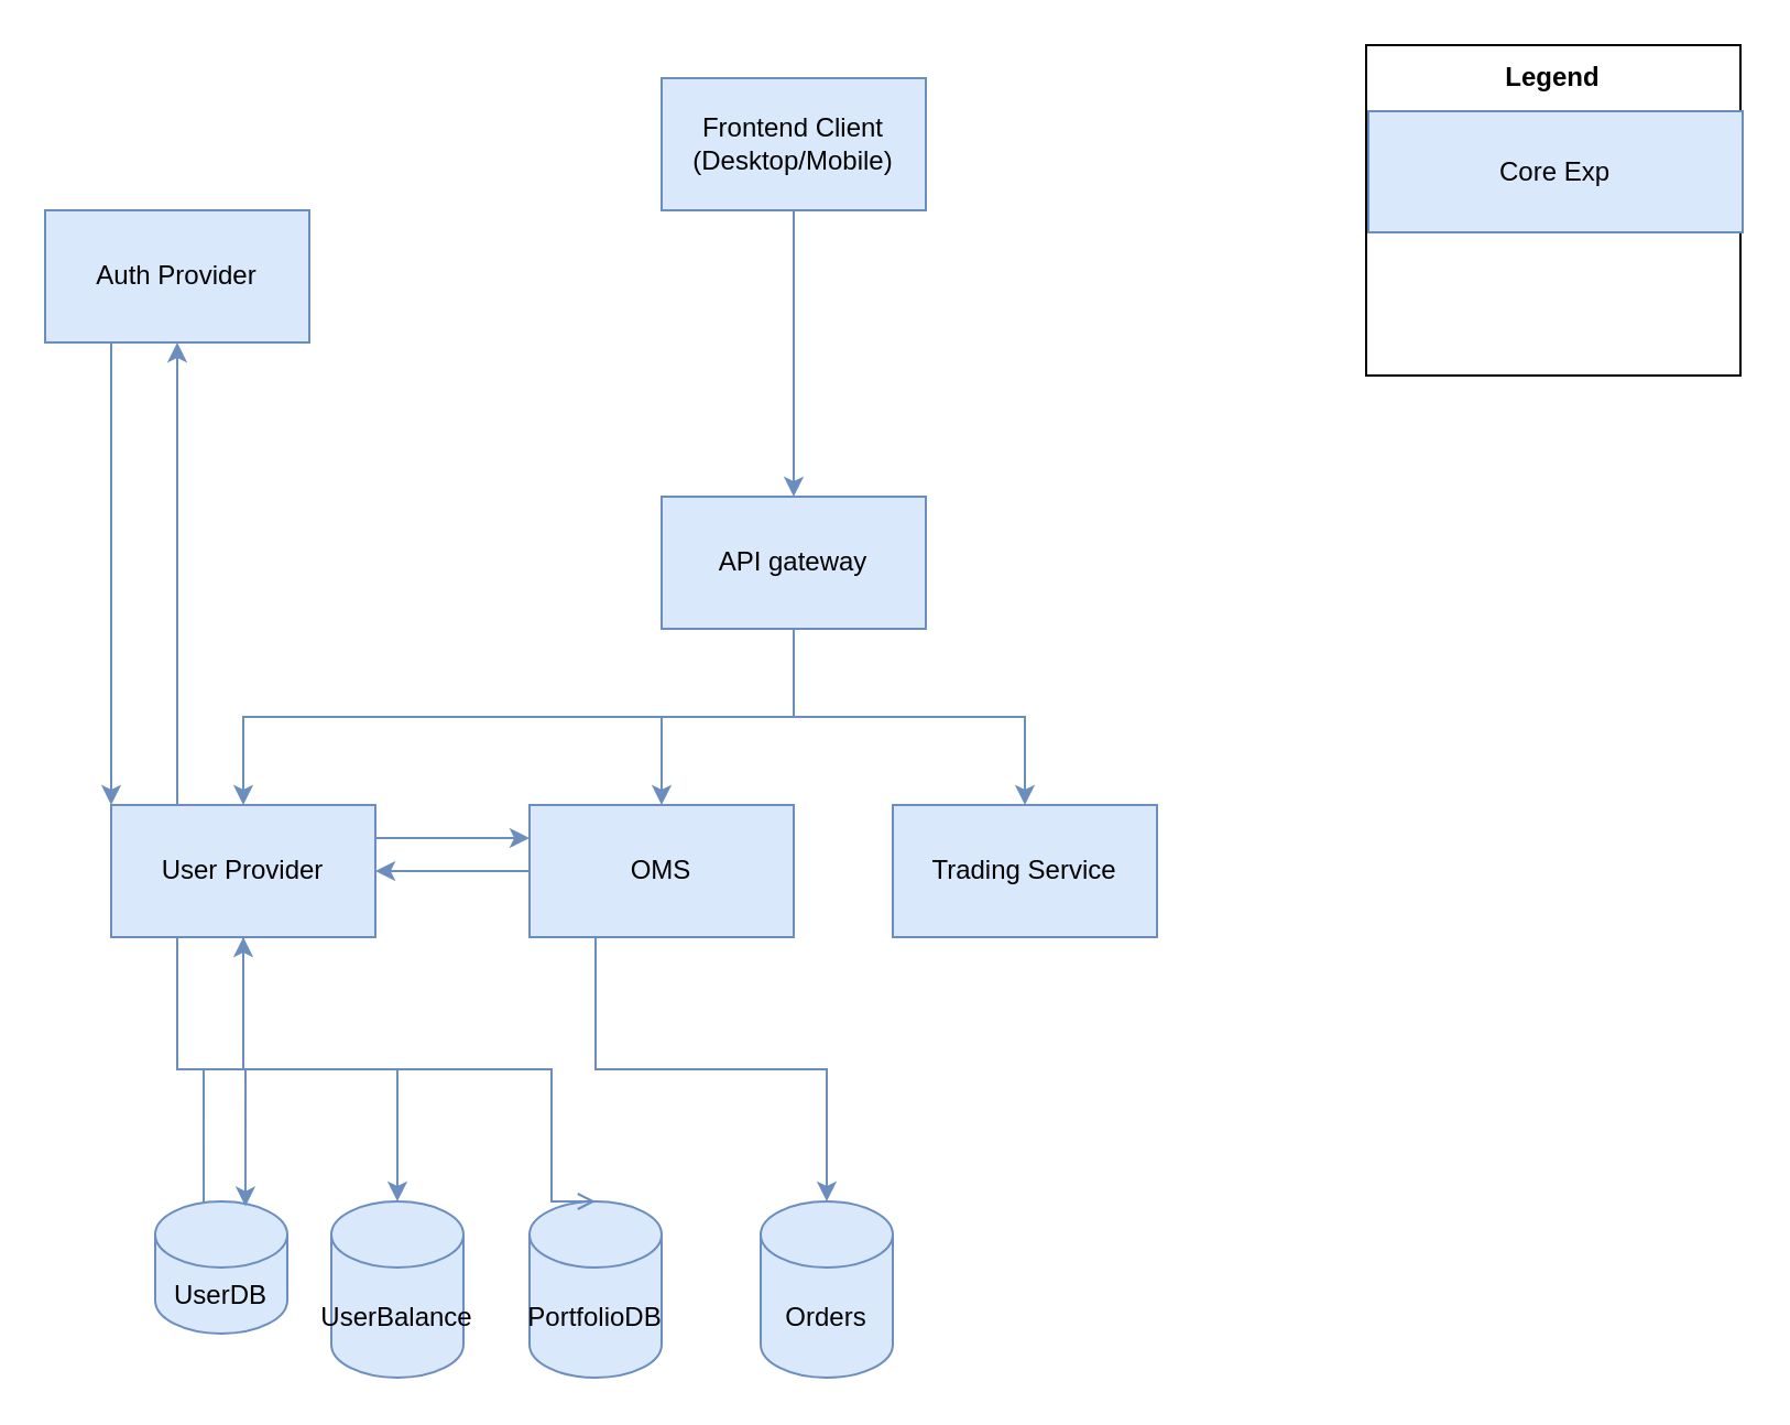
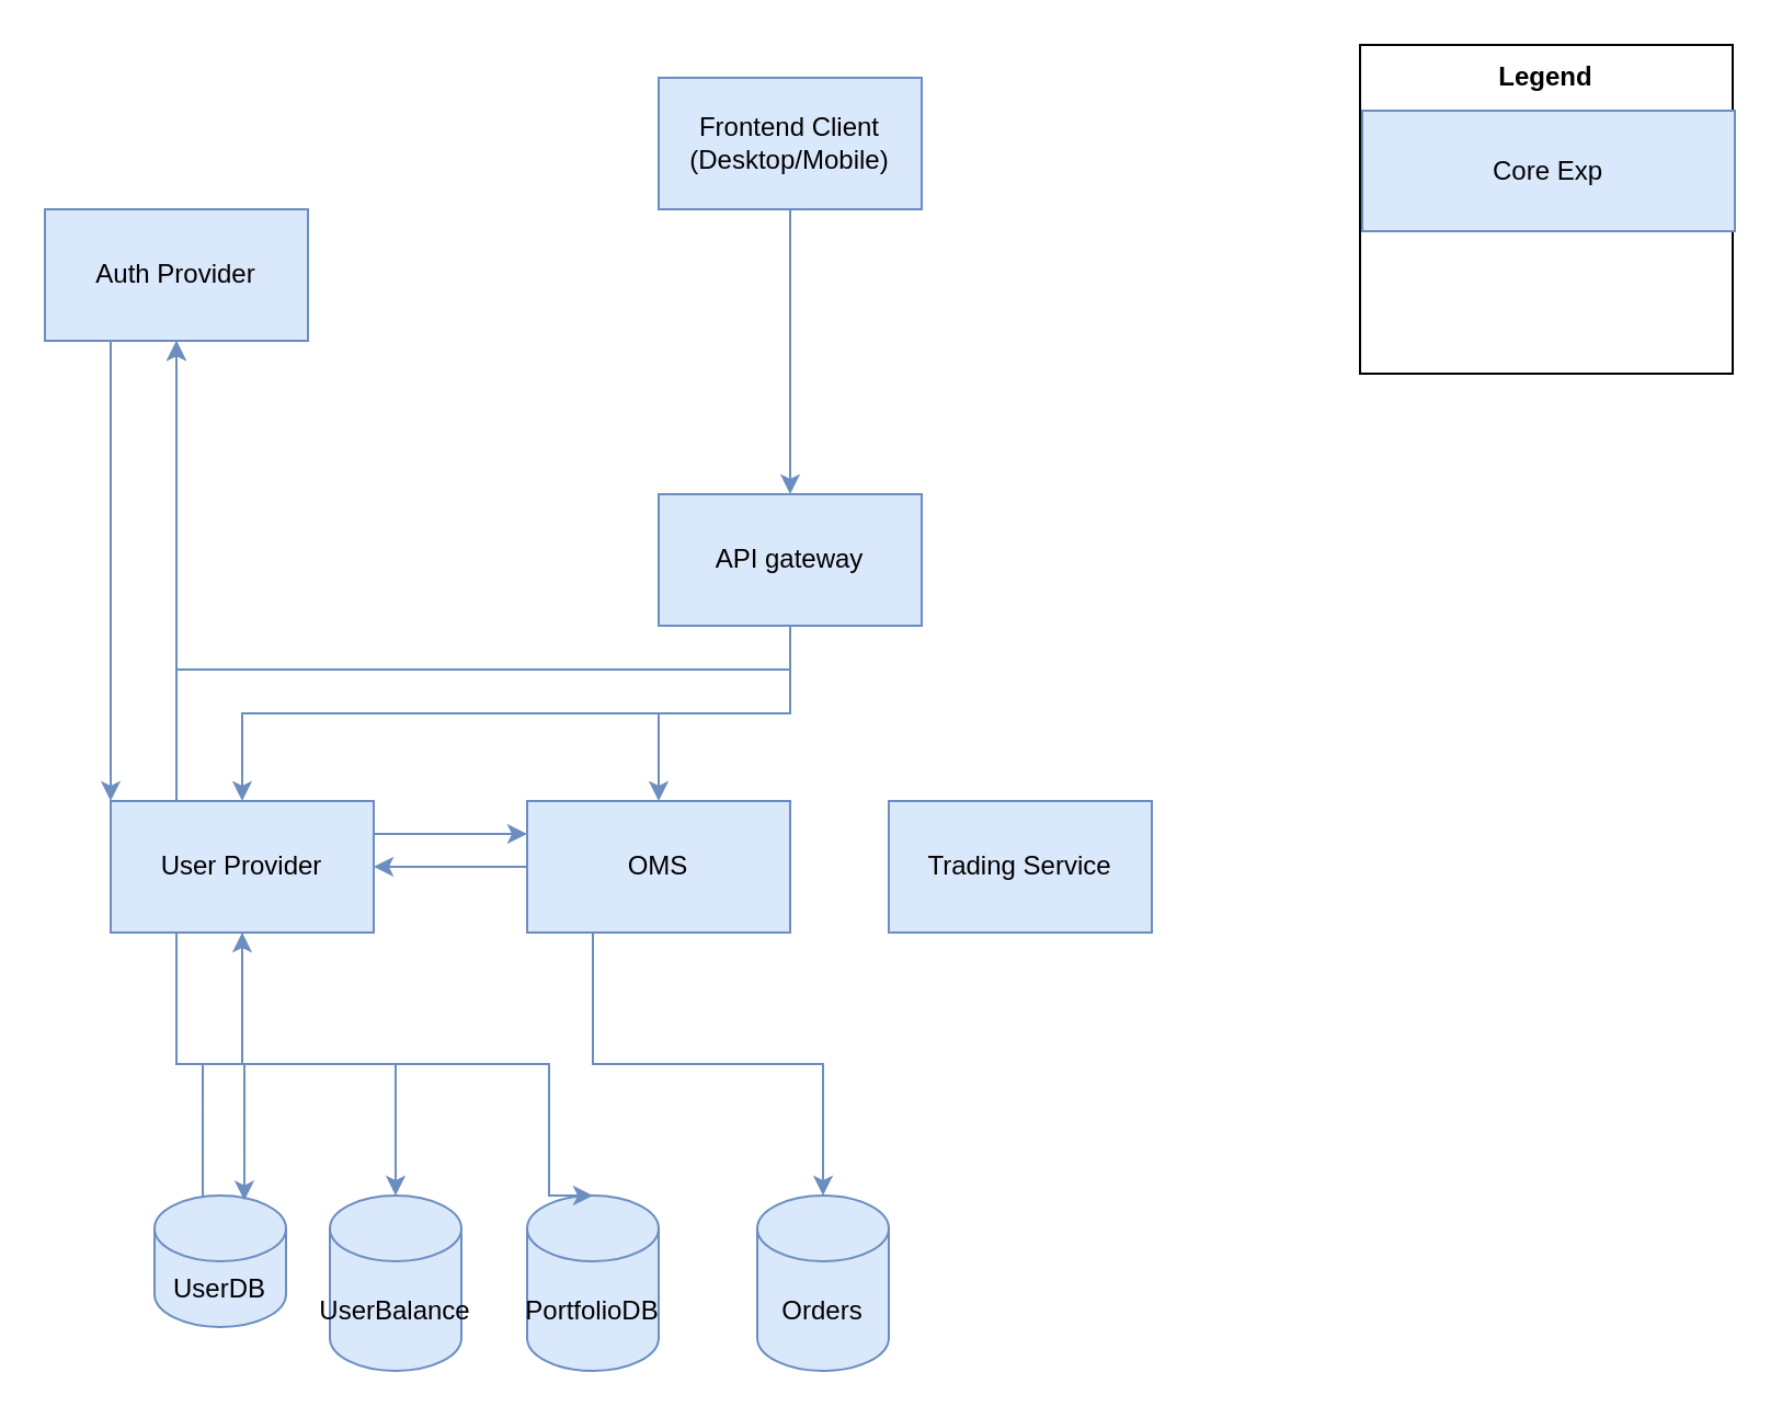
- <mxCell id="6" style="edgeStyle=orthogonalEdgeStyle;rounded=0;orthogonalLoop=1;jettySize=auto;html=1;exitX=0.5;exitY=1;exitDx=0;exitDy=0;entryX=0.5;entryY=0;entryDx=0;entryDy=0;fillColor=#dae8fc;strokeColor=#6c8ebf;" parent="1" source="7" target="16" edge="1"><mxGeometry relative="1" as="geometry" /></mxCell>
+ <mxCell id="6" style="edgeStyle=orthogonalEdgeStyle;rounded=0;orthogonalLoop=1;jettySize=auto;html=1;exitX=0.5;exitY=1;exitDx=0;exitDy=0;fillColor=#dae8fc;strokeColor=#6c8ebf;" parent="1" source="7" target="12" edge="1"><mxGeometry relative="1" as="geometry" /></mxCell>
- <mxCell id="27" style="edgeStyle=orthogonalEdgeStyle;rounded=0;orthogonalLoop=1;jettySize=auto;html=1;exitX=0.25;exitY=1;exitDx=0;exitDy=0;entryX=0.5;entryY=0;entryDx=0;entryDy=0;entryPerimeter=0;fillColor=#dae8fc;strokeColor=#6c8ebf;endArrow=open;" parent="1" source="10" target="24" edge="1"><mxGeometry relative="1" as="geometry"><Array as="points"><mxPoint x="80" y="485" /><mxPoint x="250" y="485" /><mxPoint x="250" y="545" /></Array></mxGeometry></mxCell>
+ <mxCell id="27" style="edgeStyle=orthogonalEdgeStyle;rounded=0;orthogonalLoop=1;jettySize=auto;html=1;exitX=0.25;exitY=1;exitDx=0;exitDy=0;entryX=0.5;entryY=0;entryDx=0;entryDy=0;entryPerimeter=0;fillColor=#dae8fc;strokeColor=#6c8ebf;" parent="1" source="10" target="24" edge="1"><mxGeometry relative="1" as="geometry"><Array as="points"><mxPoint x="80" y="485" /><mxPoint x="250" y="485" /><mxPoint x="250" y="545" /></Array></mxGeometry></mxCell>
